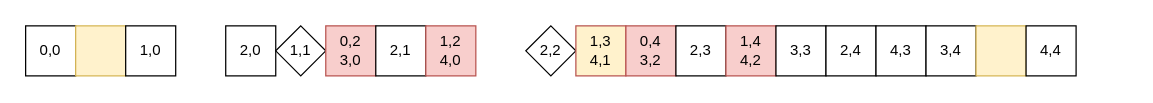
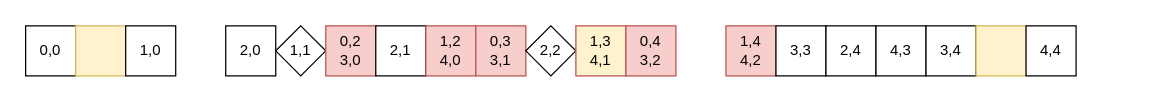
+ <mxCell id="11" value="0,3&lt;br&gt;3,1" style="rounded=0;whiteSpace=wrap;html=1;fillColor=#f8cecc;strokeColor=#b85450;" vertex="1" parent="2"><mxGeometry x="360" width="40" height="40" as="geometry" /></mxCell>
- <mxCell id="15" value="2,3" style="rounded=0;whiteSpace=wrap;html=1;" vertex="1" parent="2"><mxGeometry x="520" width="40" height="40" as="geometry" /></mxCell>
